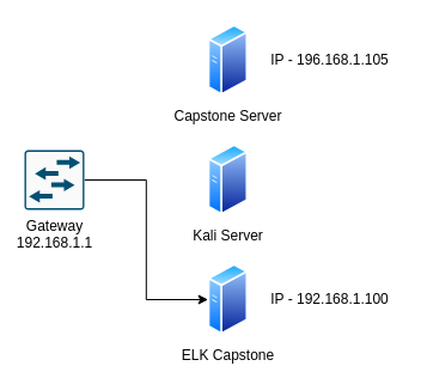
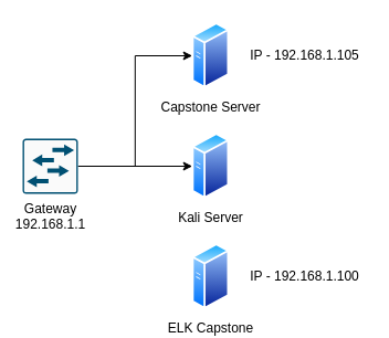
- <mxCell id="8" value="IP - 196.168.1.105" style="text;html=1;resizable=0;autosize=1;align=center;verticalAlign=middle;points=[];fillColor=none;strokeColor=none;rounded=0;" vertex="1" parent="1"><mxGeometry x="220" y="40" width="110" height="20" as="geometry" /></mxCell>
+ <mxCell id="8" value="IP - 192.168.1.105" style="text;html=1;resizable=0;autosize=1;align=center;verticalAlign=middle;points=[];fillColor=none;strokeColor=none;rounded=0;" vertex="1" parent="1"><mxGeometry x="220" y="40" width="110" height="20" as="geometry" /></mxCell>
+ <mxCell id="2" style="edgeStyle=orthogonalEdgeStyle;rounded=0;orthogonalLoop=1;jettySize=auto;html=1;entryX=0;entryY=0.5;entryDx=0;entryDy=0;exitX=1;exitY=0.5;exitDx=0;exitDy=0;exitPerimeter=0;" edge="1" parent="1" source="5" target="9"><mxGeometry relative="1" as="geometry"><mxPoint x="70" y="155" as="sourcePoint" /><mxPoint x="173.6" y="40" as="targetPoint" /></mxGeometry></mxCell>
+ <mxCell id="3" style="edgeStyle=orthogonalEdgeStyle;rounded=0;orthogonalLoop=1;jettySize=auto;html=1;entryX=0;entryY=0.5;entryDx=0;entryDy=0;" edge="1" parent="1" source="5" target="6"><mxGeometry relative="1" as="geometry" /></mxCell>
- <mxCell id="4" style="edgeStyle=orthogonalEdgeStyle;rounded=0;orthogonalLoop=1;jettySize=auto;html=1;entryX=0;entryY=0.5;entryDx=0;entryDy=0;" edge="1" parent="1" source="5" target="7"><mxGeometry relative="1" as="geometry" /></mxCell>
